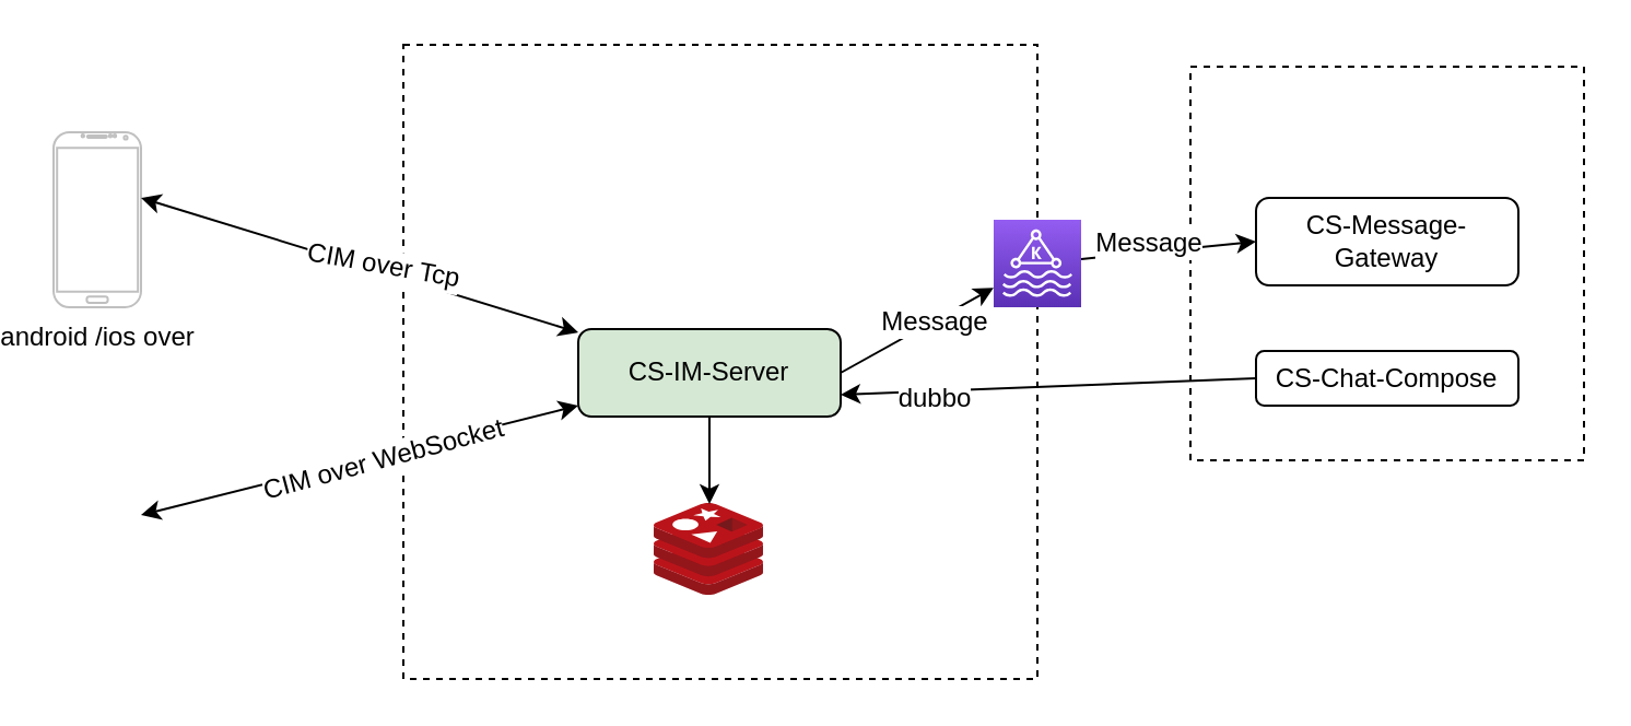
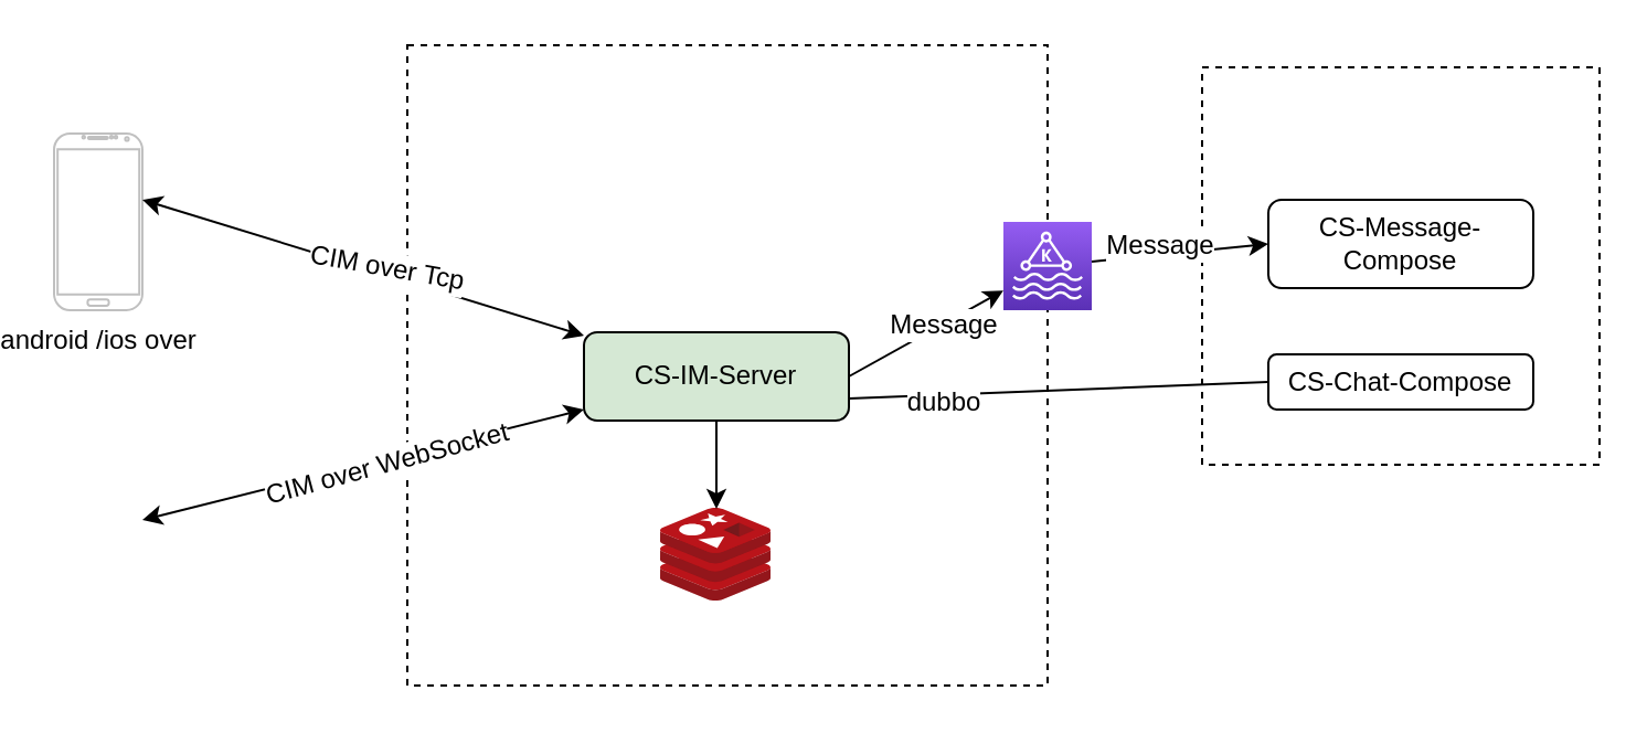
- <mxCell id="13" value="CS-Message-Gateway" style="rounded=1;whiteSpace=wrap;html=1;" vertex="1" parent="1"><mxGeometry x="570" y="90" width="120" height="40" as="geometry" /></mxCell>
+ <mxCell id="13" value="CS-Message-Compose" style="rounded=1;whiteSpace=wrap;html=1;" vertex="1" parent="1"><mxGeometry x="570" y="90" width="120" height="40" as="geometry" /></mxCell>
- <mxCell id="20" value="" style="endArrow=classic;html=1;exitX=0;exitY=0.5;exitDx=0;exitDy=0;entryX=1;entryY=0.75;entryDx=0;entryDy=0;" edge="1" parent="1" source="14" target="4"><mxGeometry width="50" height="50" relative="1" as="geometry"><mxPoint x="0" y="380" as="sourcePoint" /><mxPoint x="50" y="330" as="targetPoint" /></mxGeometry></mxCell>
+ <mxCell id="20" value="" style="endArrow=none;html=1;exitX=0;exitY=0.5;exitDx=0;exitDy=0;entryX=1;entryY=0.75;entryDx=0;entryDy=0;" edge="1" parent="1" source="14" target="4"><mxGeometry width="50" height="50" relative="1" as="geometry"><mxPoint x="0" y="380" as="sourcePoint" /><mxPoint x="50" y="330" as="targetPoint" /></mxGeometry></mxCell>
